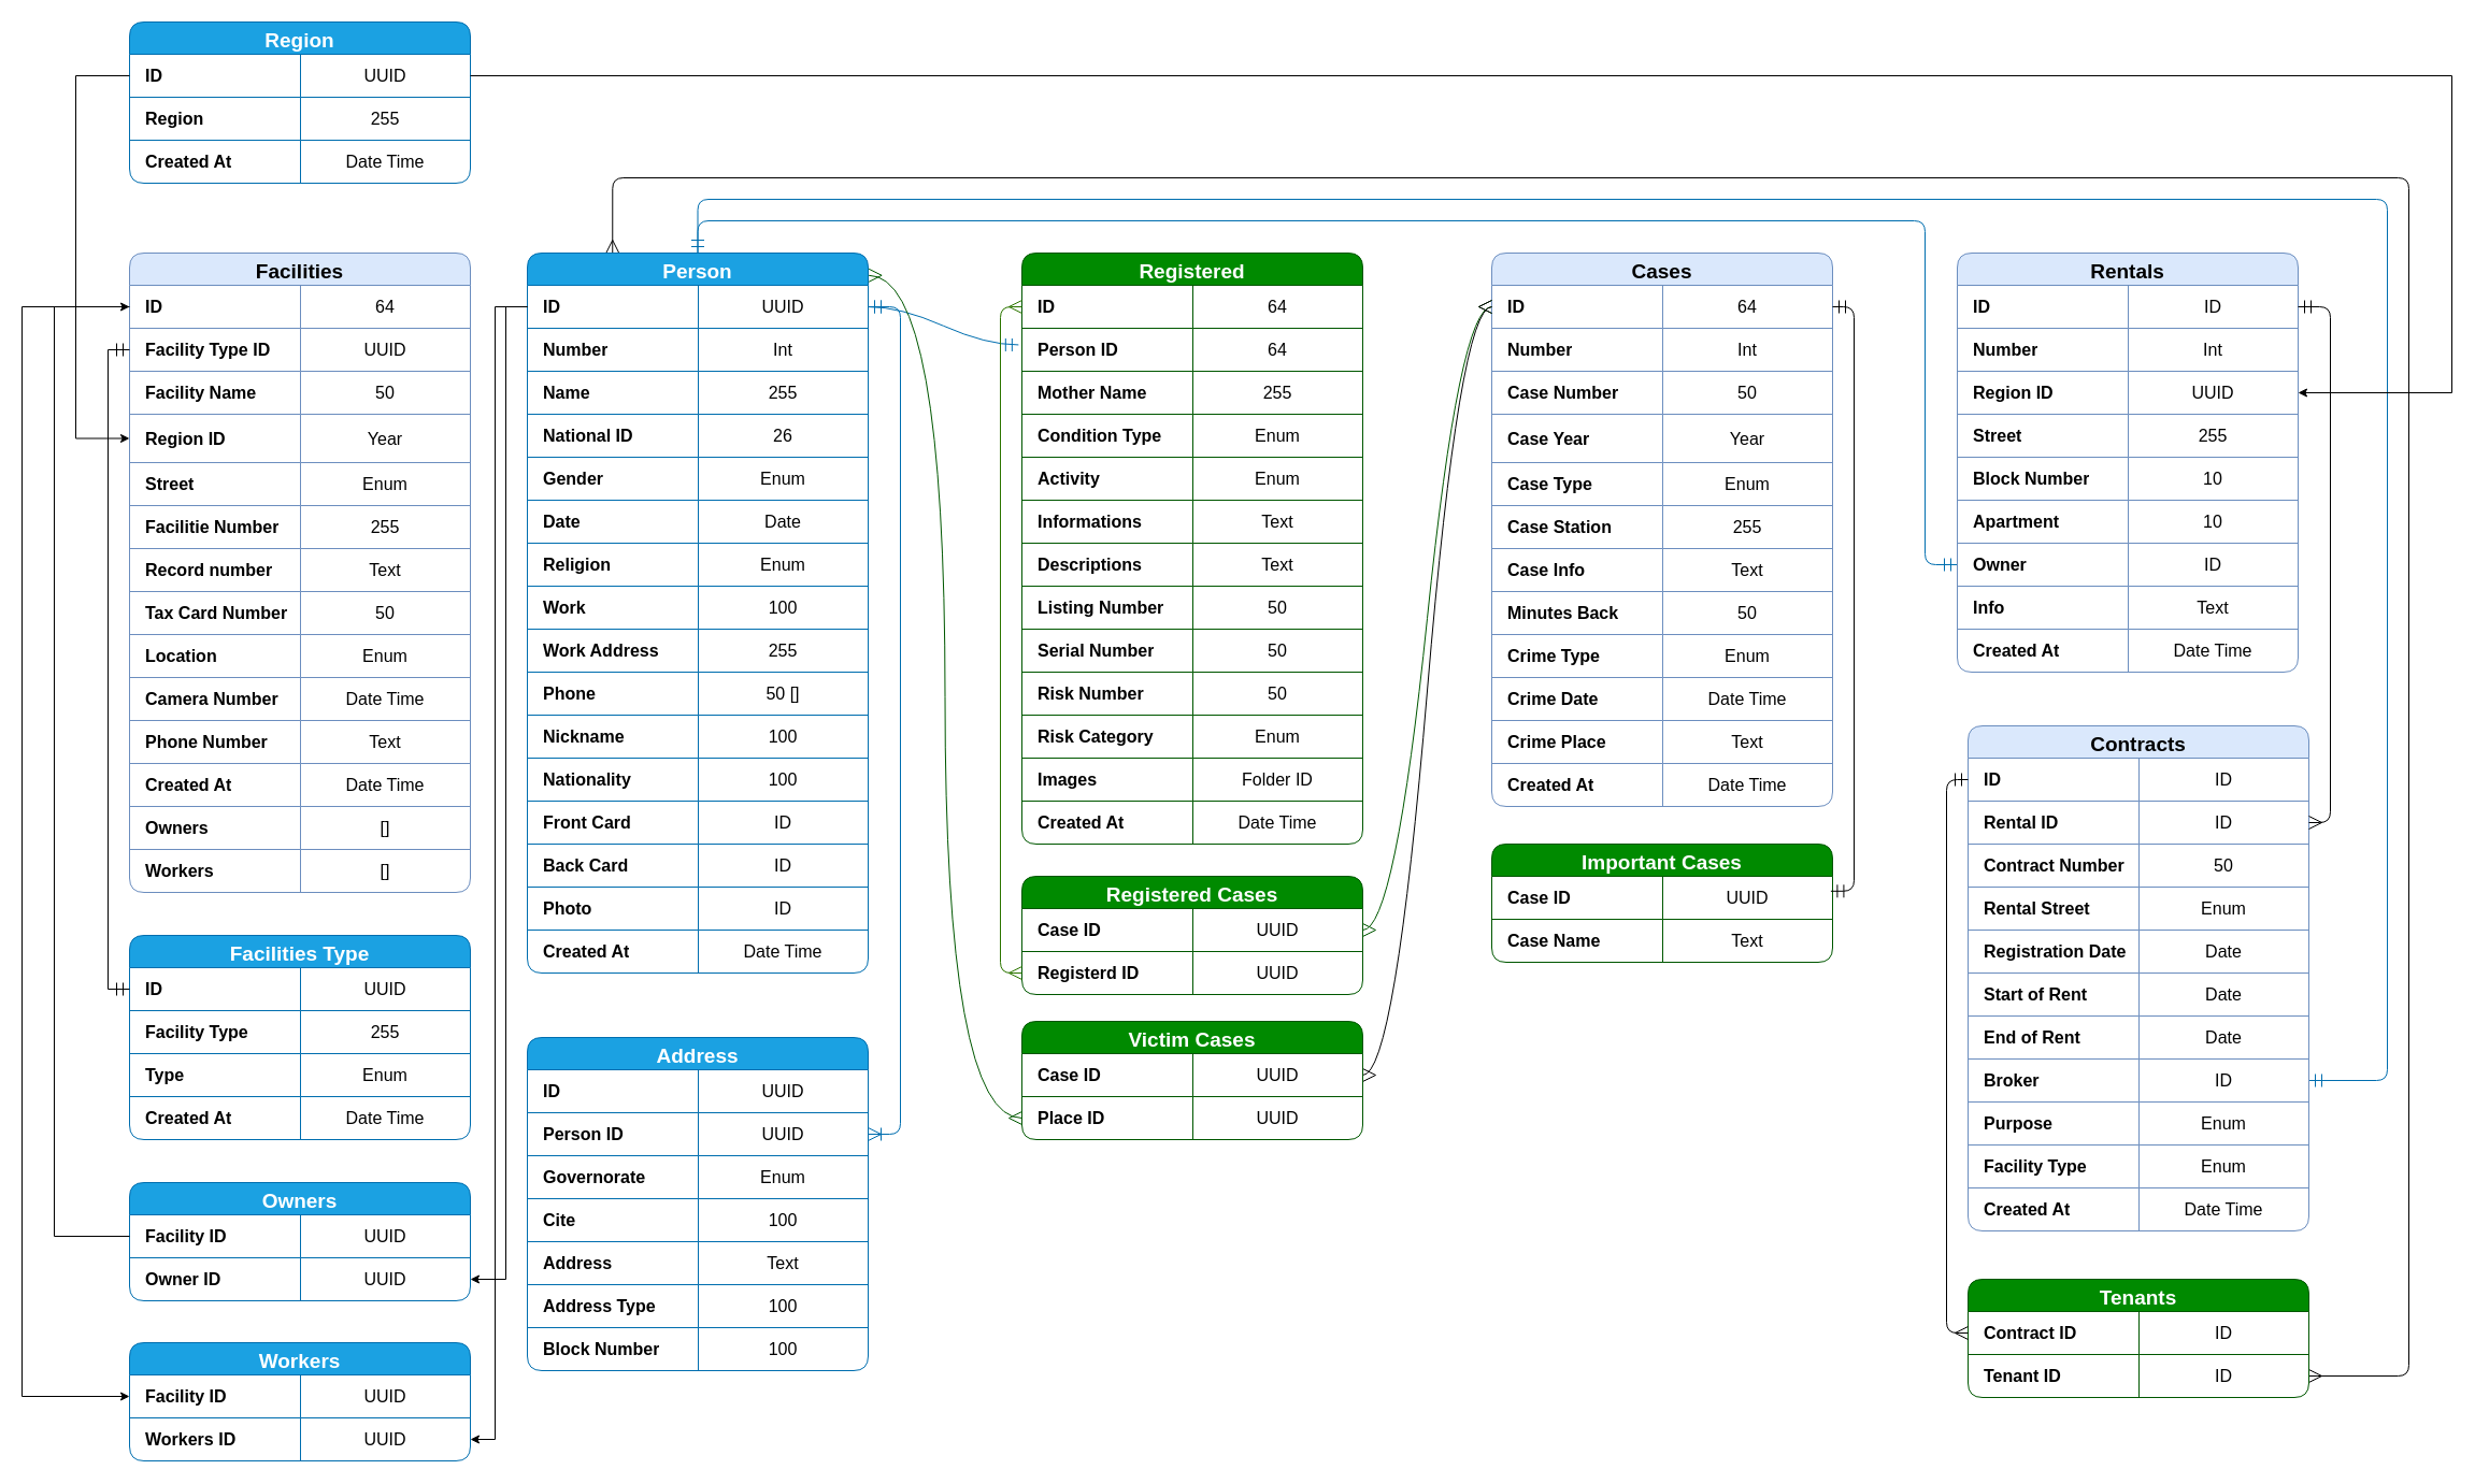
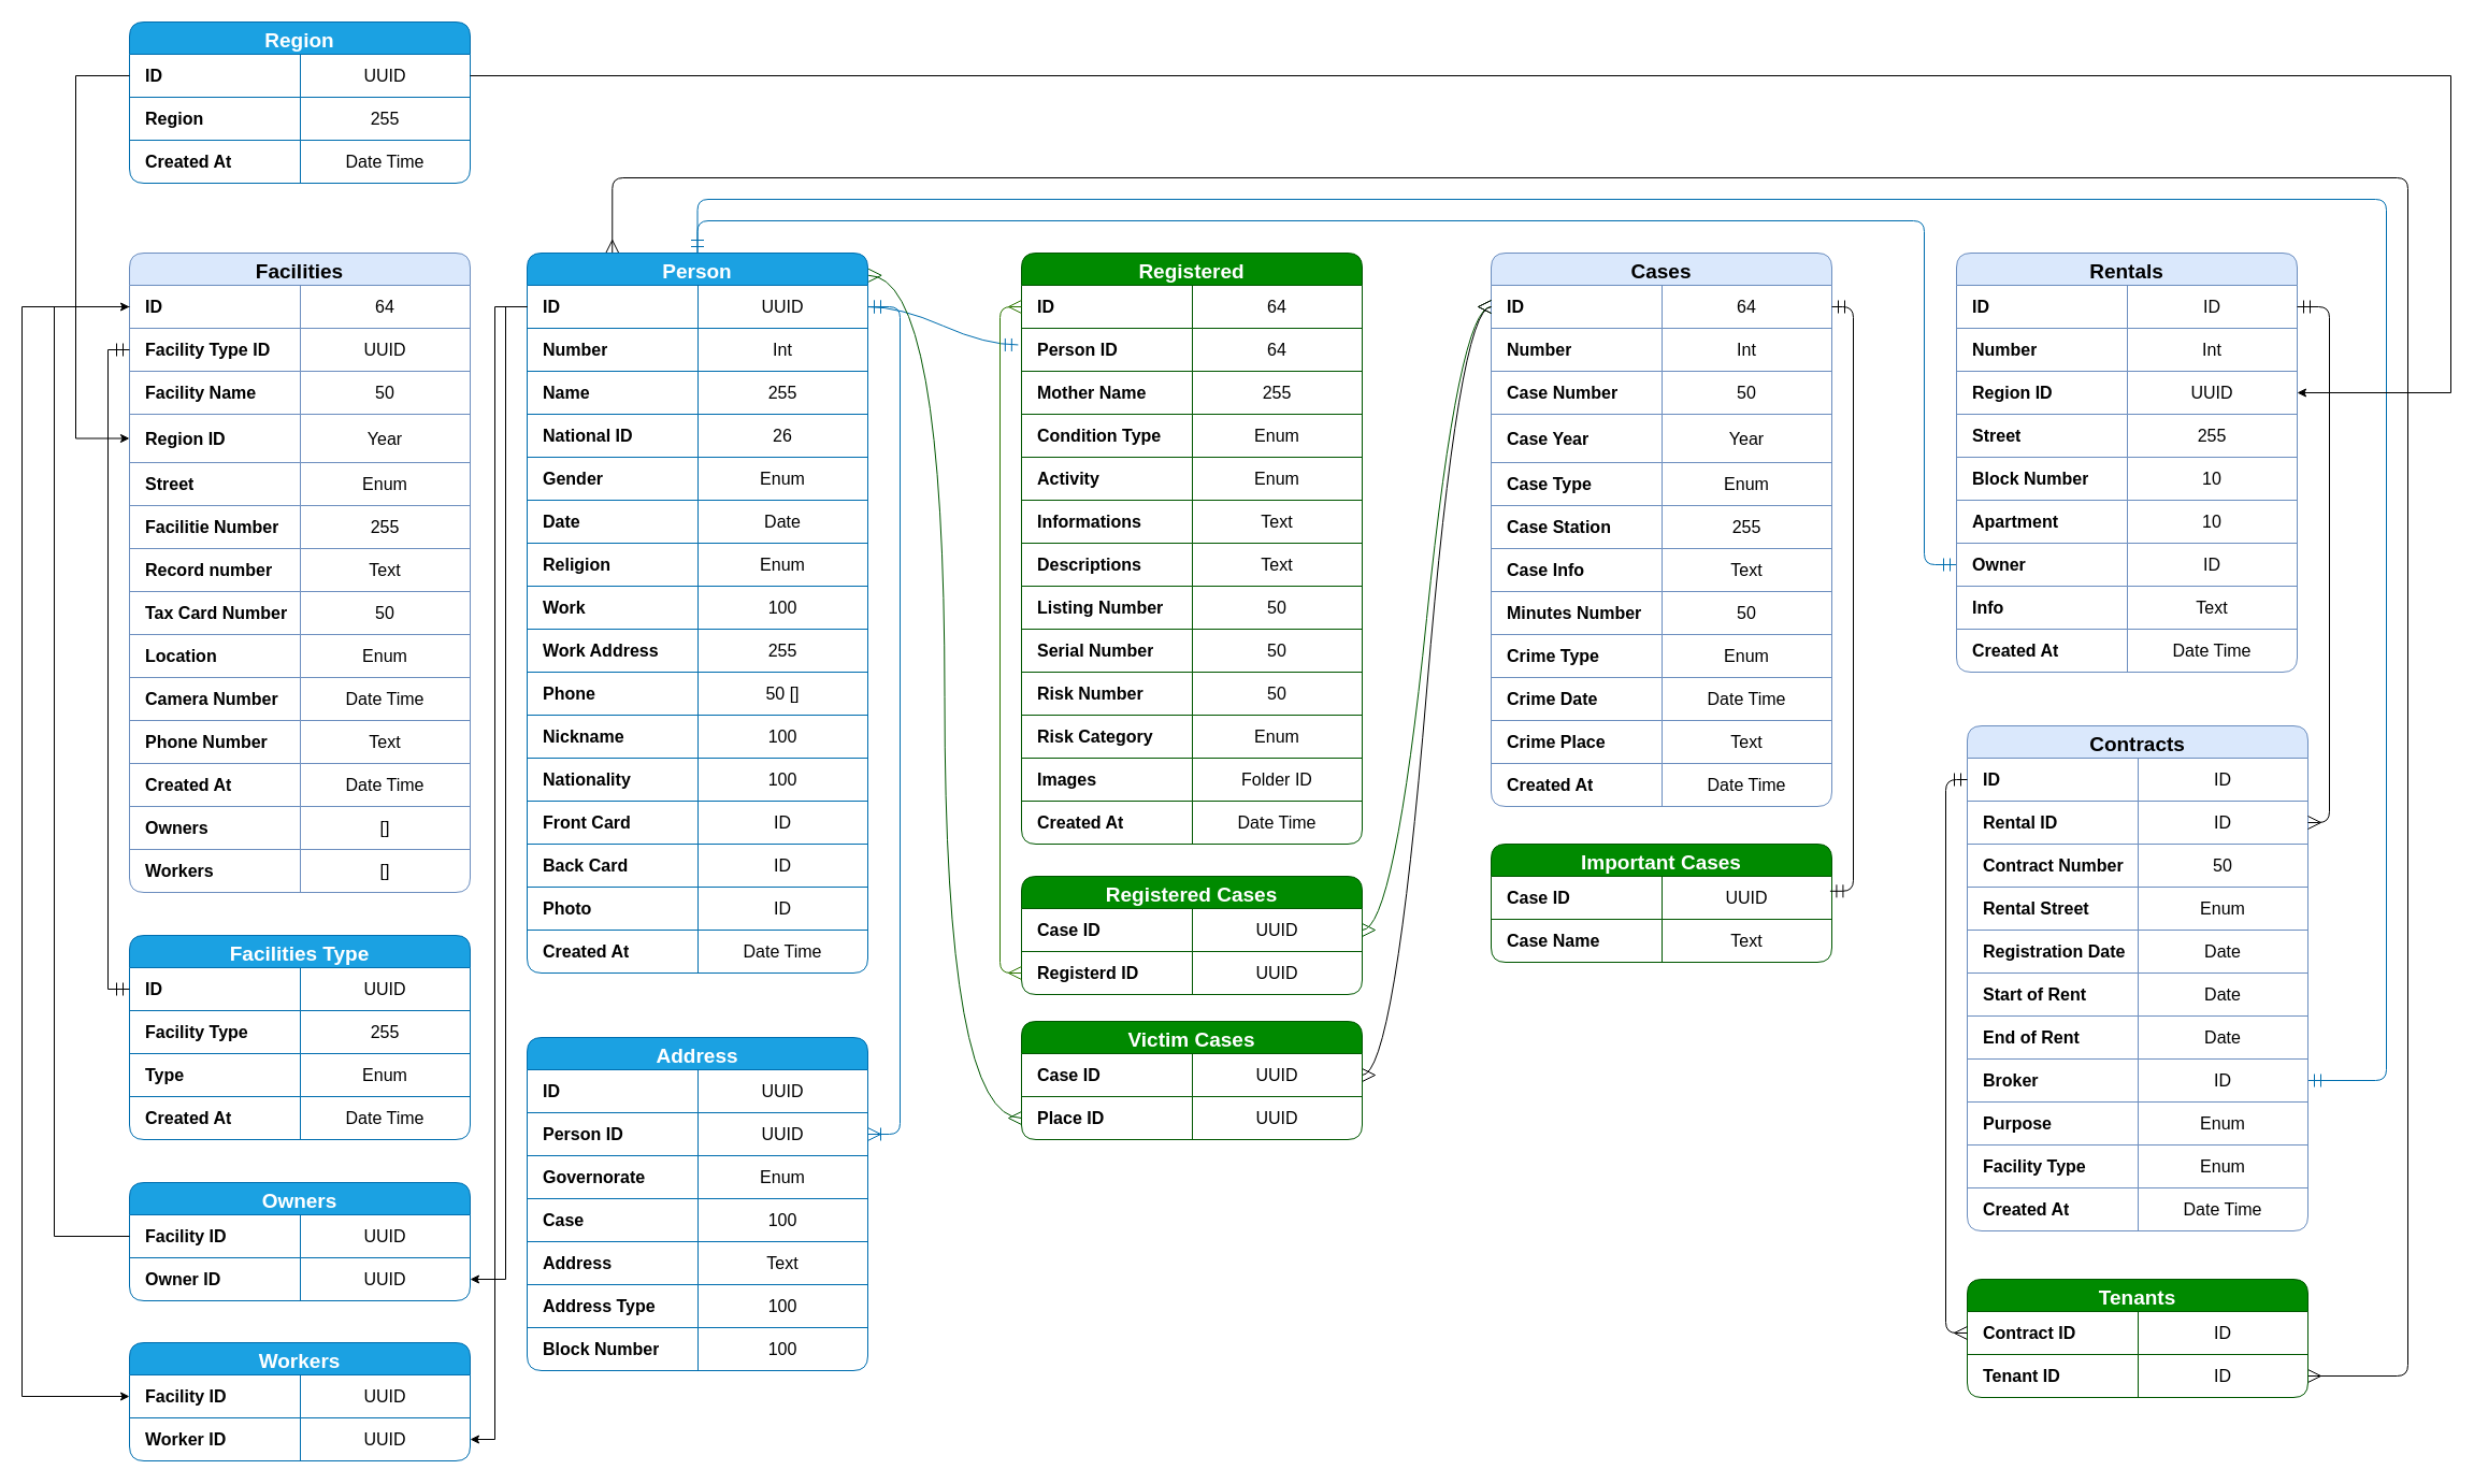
- <mxCell id="117" value="Minutes Back" style="shape=partialRectangle;html=1;connectable=0;strokeColor=inherit;overflow=hidden;fillColor=none;top=0;left=0;bottom=0;right=0;pointerEvents=1;fontSize=16;shadow=0;fontStyle=1;fontColor=light-dark(#000000,#CCCCFF);align=left;verticalAlign=middle;labelBackgroundColor=none;labelBorderColor=none;textShadow=0;whiteSpace=wrap;spacingTop=0;spacing=2;spacingLeft=13;" parent="116" vertex="1"><mxGeometry width="159" height="40" as="geometry"><mxRectangle width="159" height="40" as="alternateBounds" /></mxGeometry></mxCell>
+ <mxCell id="117" value="Minutes Number" style="shape=partialRectangle;html=1;connectable=0;strokeColor=inherit;overflow=hidden;fillColor=none;top=0;left=0;bottom=0;right=0;pointerEvents=1;fontSize=16;shadow=0;fontStyle=1;fontColor=light-dark(#000000,#CCCCFF);align=left;verticalAlign=middle;labelBackgroundColor=none;labelBorderColor=none;textShadow=0;whiteSpace=wrap;spacingTop=0;spacing=2;spacingLeft=13;" parent="116" vertex="1"><mxGeometry width="159" height="40" as="geometry"><mxRectangle width="159" height="40" as="alternateBounds" /></mxGeometry></mxCell>
- <mxCell id="142" value="Cite" style="shape=partialRectangle;html=1;connectable=0;strokeColor=inherit;overflow=hidden;fillColor=none;top=0;left=0;bottom=0;right=0;pointerEvents=1;fontSize=16;shadow=0;fontStyle=1;fontColor=light-dark(#000000,#CCCCFF);align=left;verticalAlign=middle;labelBackgroundColor=none;labelBorderColor=none;textShadow=0;whiteSpace=wrap;spacingTop=0;spacing=2;spacingLeft=13;" parent="141" vertex="1"><mxGeometry width="159" height="40" as="geometry"><mxRectangle width="159" height="40" as="alternateBounds" /></mxGeometry></mxCell>
+ <mxCell id="142" value="Case" style="shape=partialRectangle;html=1;connectable=0;strokeColor=inherit;overflow=hidden;fillColor=none;top=0;left=0;bottom=0;right=0;pointerEvents=1;fontSize=16;shadow=0;fontStyle=1;fontColor=light-dark(#000000,#CCCCFF);align=left;verticalAlign=middle;labelBackgroundColor=none;labelBorderColor=none;textShadow=0;whiteSpace=wrap;spacingTop=0;spacing=2;spacingLeft=13;" parent="141" vertex="1"><mxGeometry width="159" height="40" as="geometry"><mxRectangle width="159" height="40" as="alternateBounds" /></mxGeometry></mxCell>
- <mxCell id="333" value="Workers ID" style="shape=partialRectangle;html=1;connectable=0;strokeColor=inherit;overflow=hidden;fillColor=none;top=0;left=0;bottom=0;right=0;pointerEvents=1;fontSize=16;shadow=0;fontStyle=1;fontColor=light-dark(#000000,#CCCCFF);align=left;verticalAlign=middle;labelBackgroundColor=none;labelBorderColor=none;textShadow=0;whiteSpace=wrap;spacingTop=0;spacing=2;spacingLeft=13;" vertex="1" parent="332"><mxGeometry width="159" height="40" as="geometry"><mxRectangle width="159" height="40" as="alternateBounds" /></mxGeometry></mxCell>
+ <mxCell id="333" value="Worker ID" style="shape=partialRectangle;html=1;connectable=0;strokeColor=inherit;overflow=hidden;fillColor=none;top=0;left=0;bottom=0;right=0;pointerEvents=1;fontSize=16;shadow=0;fontStyle=1;fontColor=light-dark(#000000,#CCCCFF);align=left;verticalAlign=middle;labelBackgroundColor=none;labelBorderColor=none;textShadow=0;whiteSpace=wrap;spacingTop=0;spacing=2;spacingLeft=13;" vertex="1" parent="332"><mxGeometry width="159" height="40" as="geometry"><mxRectangle width="159" height="40" as="alternateBounds" /></mxGeometry></mxCell>
